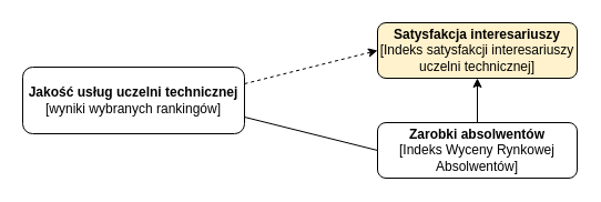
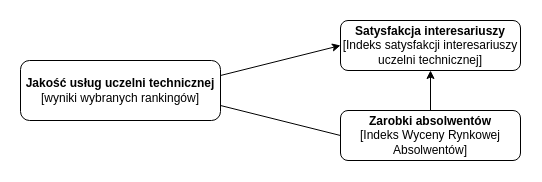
- <mxCell id="7" value="&lt;b&gt;Satysfakcja interesariuszy&lt;/b&gt;&lt;br&gt;[Indeks satysfakcji interesariuszy uczelni technicznej]" style="rounded=1;whiteSpace=wrap;html=1;fillColor=#fff2cc;" vertex="1" parent="1"><mxGeometry x="340" y="20" width="180" height="50" as="geometry" /></mxCell>
+ <mxCell id="7" value="&lt;b&gt;Satysfakcja interesariuszy&lt;/b&gt;&lt;br&gt;[Indeks satysfakcji interesariuszy uczelni technicznej]" style="rounded=1;whiteSpace=wrap;html=1;" vertex="1" parent="1"><mxGeometry x="340" y="20" width="180" height="50" as="geometry" /></mxCell>
- <mxCell id="2" style="rounded=0;orthogonalLoop=1;jettySize=auto;html=1;exitX=1;exitY=0.25;exitDx=0;exitDy=0;entryX=0;entryY=0.5;entryDx=0;entryDy=0;dashed=1;" edge="1" parent="1" source="4" target="7"><mxGeometry relative="1" as="geometry" /></mxCell>
+ <mxCell id="2" style="rounded=0;orthogonalLoop=1;jettySize=auto;html=1;exitX=1;exitY=0.25;exitDx=0;exitDy=0;entryX=0;entryY=0.5;entryDx=0;entryDy=0;" edge="1" parent="1" source="4" target="7"><mxGeometry relative="1" as="geometry" /></mxCell>
